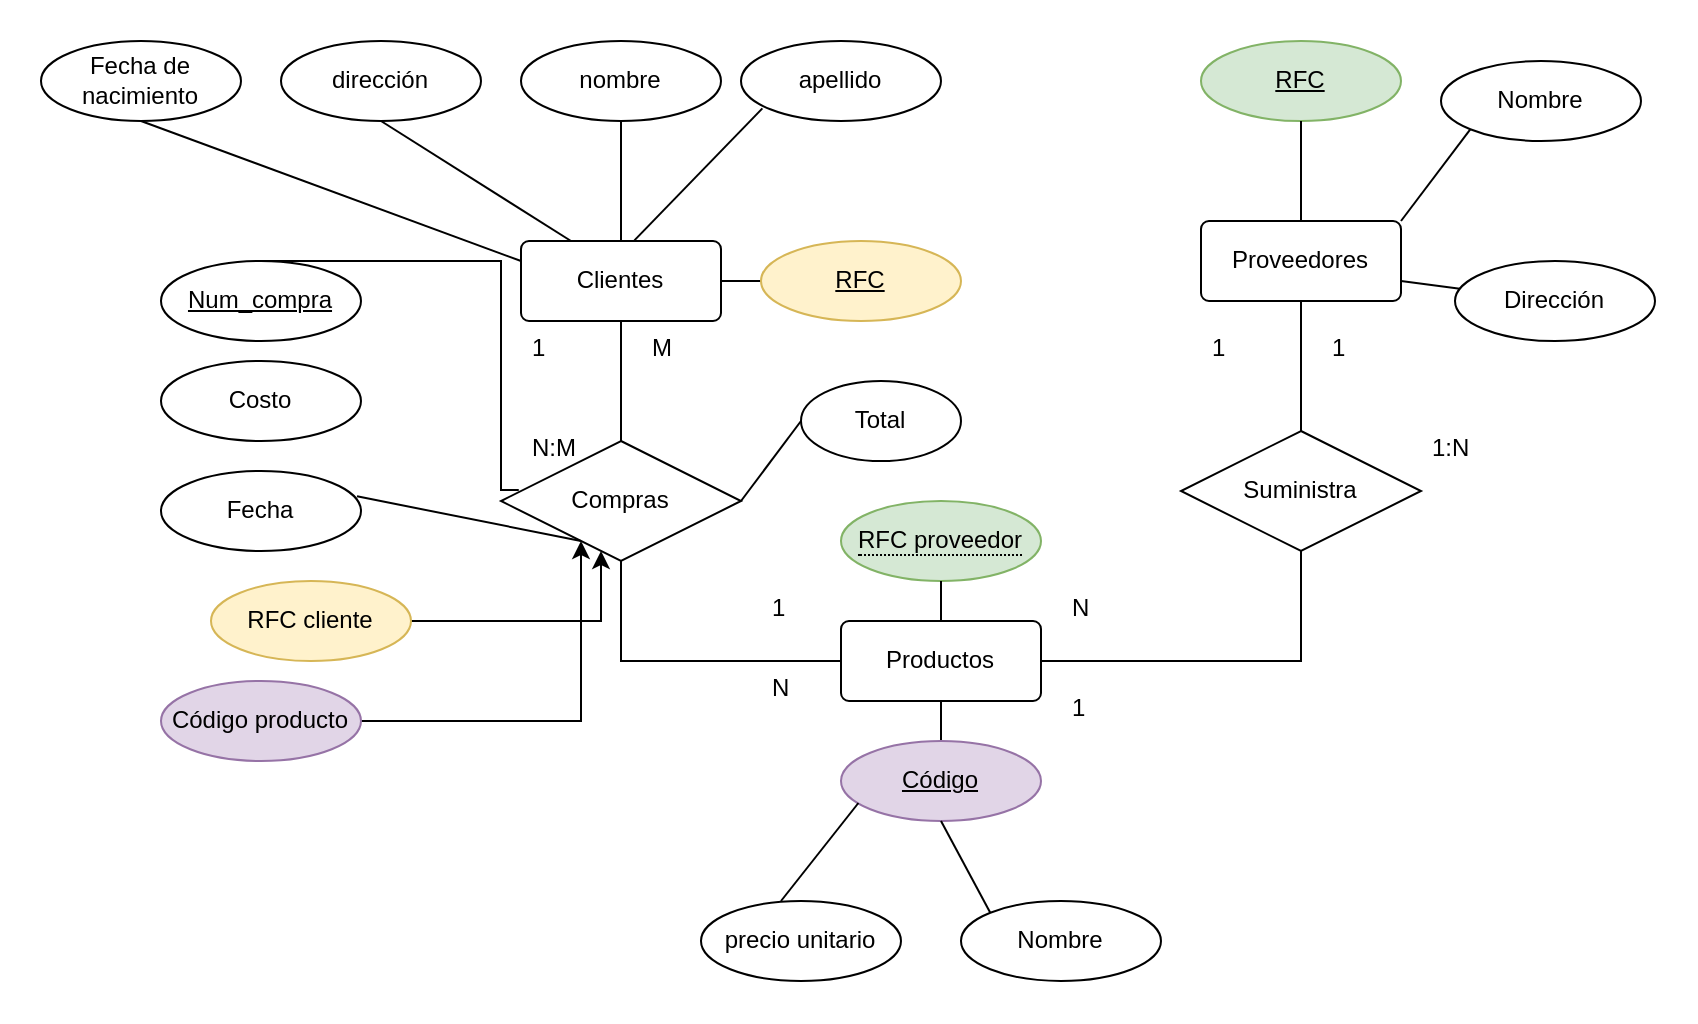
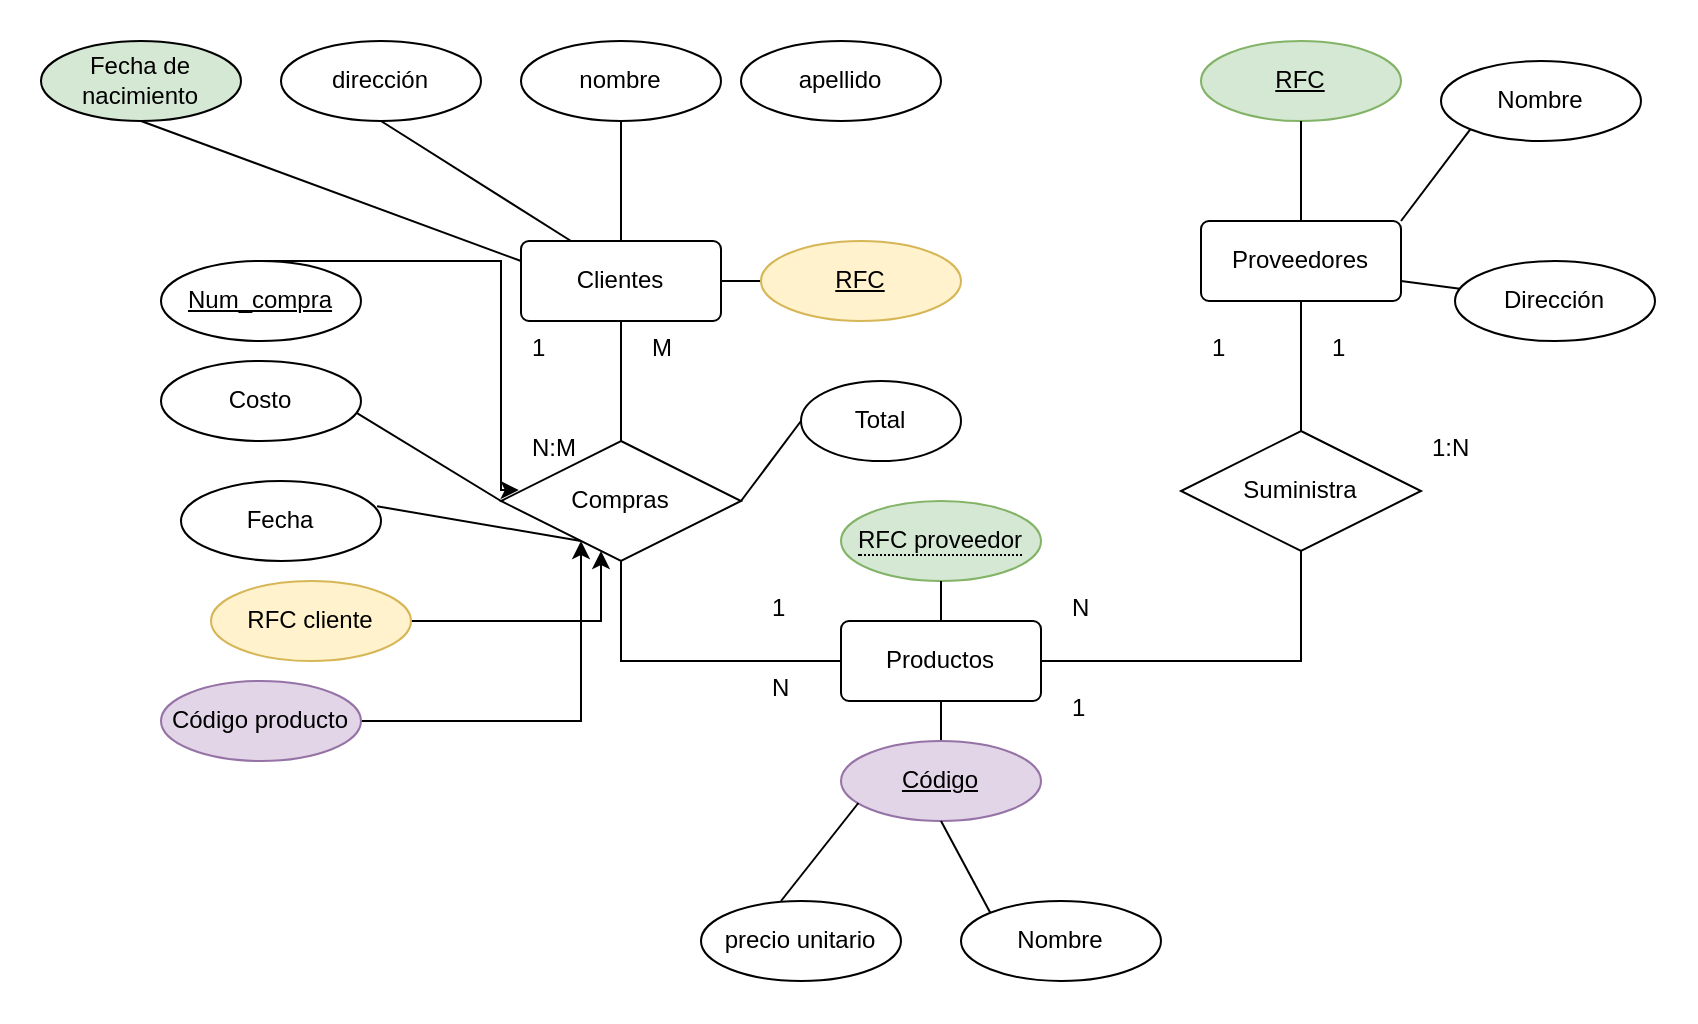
- <mxCell id="47" value="&lt;font style=&quot;vertical-align: inherit;&quot;&gt;&lt;font style=&quot;vertical-align: inherit;&quot;&gt;Fecha de nacimiento&lt;/font&gt;&lt;/font&gt;" style="ellipse;whiteSpace=wrap;html=1;align=center;" vertex="1" parent="1"><mxGeometry x="20" y="20" width="100" height="40" as="geometry" /></mxCell>
+ <mxCell id="47" value="&lt;font style=&quot;vertical-align: inherit;&quot;&gt;&lt;font style=&quot;vertical-align: inherit;&quot;&gt;Fecha de nacimiento&lt;/font&gt;&lt;/font&gt;" style="ellipse;whiteSpace=wrap;html=1;align=center;fillColor=#d5e8d4;" vertex="1" parent="1"><mxGeometry x="20" y="20" width="100" height="40" as="geometry" /></mxCell>
- <mxCell id="44" value="" style="endArrow=none;html=1;rounded=0;exitX=0.567;exitY=-0.008;exitDx=0;exitDy=0;exitPerimeter=0;entryX=0.107;entryY=0.842;entryDx=0;entryDy=0;entryPerimeter=0;" edge="1" parent="1" source="2" target="43"><mxGeometry width="50" height="50" relative="1" as="geometry"><mxPoint x="400" y="110" as="sourcePoint" /><mxPoint x="450" y="60" as="targetPoint" /></mxGeometry></mxCell>
+ <mxCell id="30" value="" style="endArrow=none;html=1;rounded=0;exitX=0;exitY=0.5;exitDx=0;exitDy=0;entryX=0.976;entryY=0.646;entryDx=0;entryDy=0;entryPerimeter=0;" edge="1" parent="1" source="3" target="29"><mxGeometry width="50" height="50" relative="1" as="geometry"><mxPoint x="160" y="280" as="sourcePoint" /><mxPoint x="210" y="230" as="targetPoint" /></mxGeometry></mxCell>
- <mxCell id="39" value="" style="edgeStyle=orthogonalEdgeStyle;rounded=0;orthogonalLoop=1;jettySize=auto;html=1;entryX=0.074;entryY=0.409;entryDx=0;entryDy=0;entryPerimeter=0;endArrow=none;" edge="1" parent="1" source="40" target="3"><mxGeometry relative="1" as="geometry"><Array as="points"><mxPoint x="250" y="130" /><mxPoint x="250" y="245" /></Array></mxGeometry></mxCell>
+ <mxCell id="39" value="" style="edgeStyle=orthogonalEdgeStyle;rounded=0;orthogonalLoop=1;jettySize=auto;html=1;entryX=0.074;entryY=0.409;entryDx=0;entryDy=0;entryPerimeter=0;" edge="1" parent="1" source="40" target="3"><mxGeometry relative="1" as="geometry"><Array as="points"><mxPoint x="250" y="130" /><mxPoint x="250" y="245" /></Array></mxGeometry></mxCell>
- <mxCell id="31" value="&lt;font style=&quot;vertical-align: inherit;&quot;&gt;&lt;font style=&quot;vertical-align: inherit;&quot;&gt;Fecha&lt;/font&gt;&lt;/font&gt;" style="ellipse;whiteSpace=wrap;html=1;align=center;" vertex="1" parent="1"><mxGeometry x="80" y="235" width="100" height="40" as="geometry" /></mxCell>
+ <mxCell id="31" value="&lt;font style=&quot;vertical-align: inherit;&quot;&gt;&lt;font style=&quot;vertical-align: inherit;&quot;&gt;Fecha&lt;/font&gt;&lt;/font&gt;" style="ellipse;whiteSpace=wrap;html=1;align=center;" vertex="1" parent="1"><mxGeometry x="90" y="240" width="100" height="40" as="geometry" /></mxCell>
